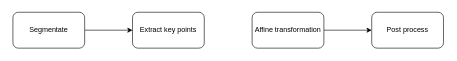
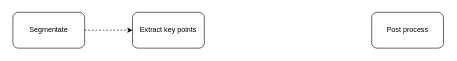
- <mxCell id="2" value="" style="edgeStyle=orthogonalEdgeStyle;rounded=0;orthogonalLoop=1;jettySize=auto;html=1;" edge="1" parent="1" source="3" target="4"><mxGeometry relative="1" as="geometry" /></mxCell>
+ <mxCell id="2" value="" style="edgeStyle=orthogonalEdgeStyle;rounded=0;orthogonalLoop=1;jettySize=auto;html=1;dashed=1;" edge="1" parent="1" source="3" target="4"><mxGeometry relative="1" as="geometry" /></mxCell>
- <mxCell id="6" value="Affine transformation" style="rounded=1;whiteSpace=wrap;html=1;" vertex="1" parent="1"><mxGeometry x="420" width="120" height="60" as="geometry" y="20" /></mxCell>
- <mxCell id="5" value="" style="edgeStyle=orthogonalEdgeStyle;rounded=0;orthogonalLoop=1;jettySize=auto;html=1;" edge="1" parent="1" source="6" target="7"><mxGeometry relative="1" as="geometry" /></mxCell>
